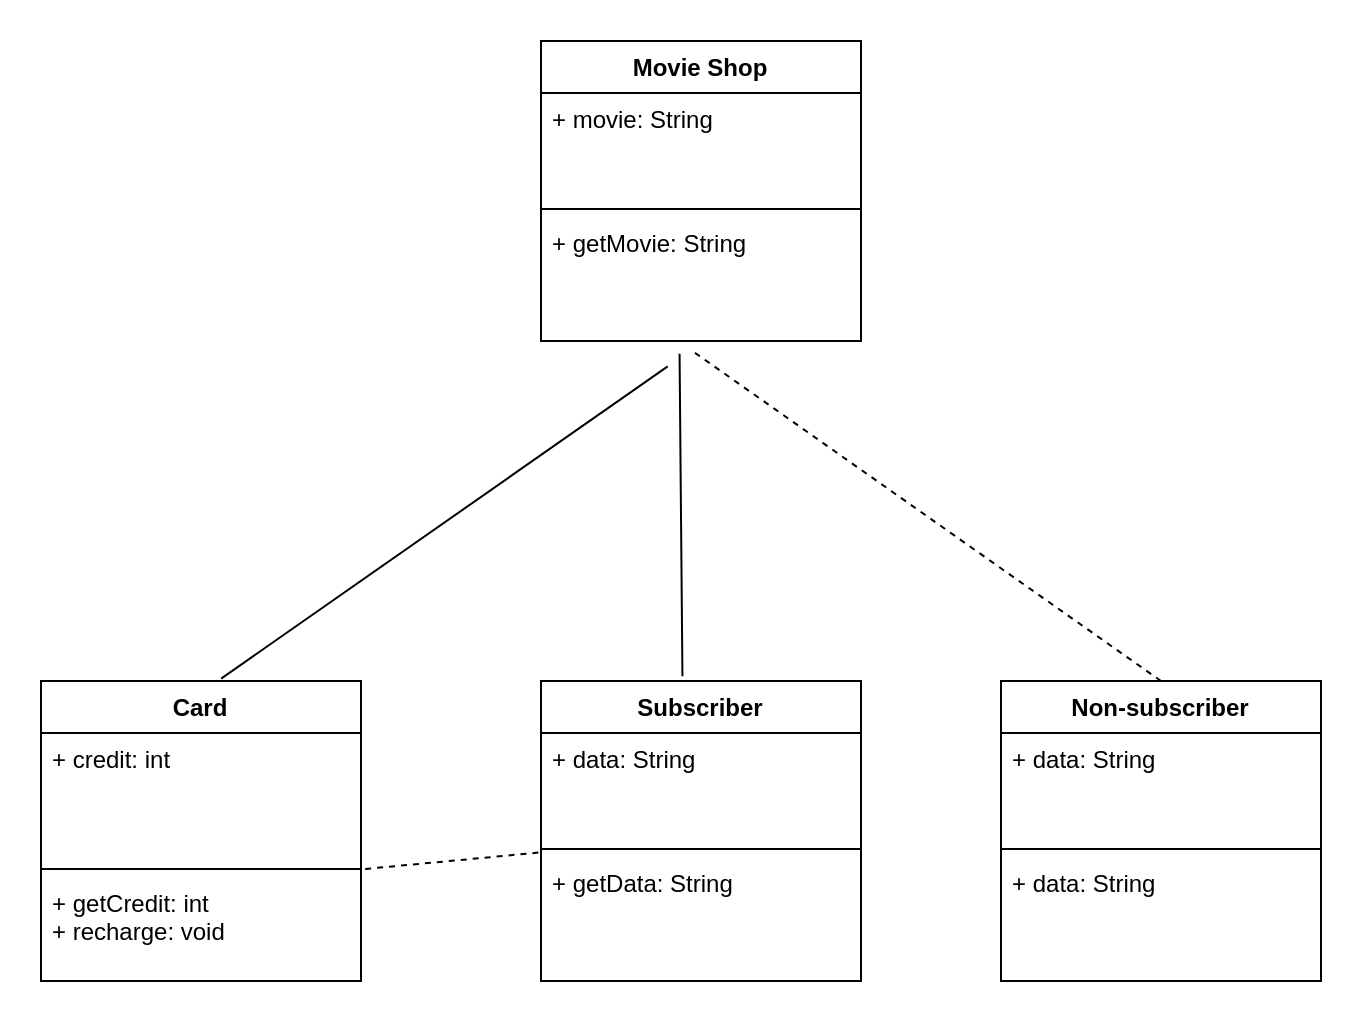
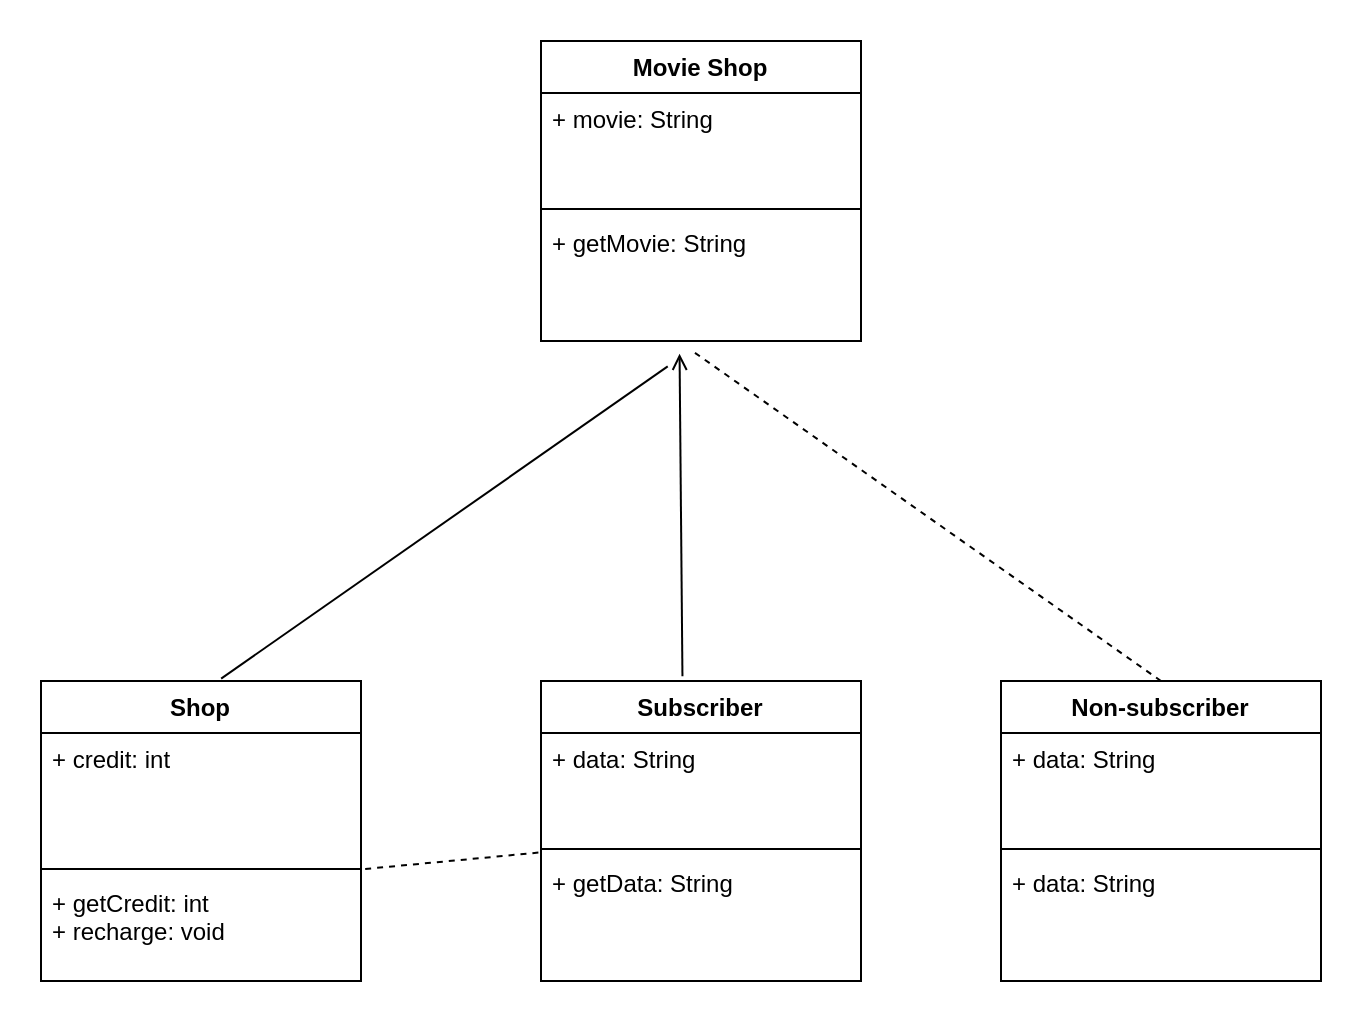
- <mxCell id="18" value="" style="endArrow=none;html=1;entryX=0.433;entryY=1.103;entryDx=0;entryDy=0;entryPerimeter=0;exitX=0.442;exitY=-0.016;exitDx=0;exitDy=0;exitPerimeter=0;" edge="1" parent="1" source="6" target="5"><mxGeometry width="50" height="50" relative="1" as="geometry"><mxPoint x="340" y="190" as="sourcePoint" /><mxPoint x="390" y="140" as="targetPoint" /></mxGeometry></mxCell>
+ <mxCell id="18" value="" style="endArrow=open;html=1;entryX=0.433;entryY=1.103;entryDx=0;entryDy=0;entryPerimeter=0;exitX=0.442;exitY=-0.016;exitDx=0;exitDy=0;exitPerimeter=0;" edge="1" parent="1" source="6" target="5"><mxGeometry width="50" height="50" relative="1" as="geometry"><mxPoint x="340" y="190" as="sourcePoint" /><mxPoint x="390" y="140" as="targetPoint" /></mxGeometry></mxCell>
- <mxCell id="14" value="Card" style="swimlane;fontStyle=1;align=center;verticalAlign=top;childLayout=stackLayout;horizontal=1;startSize=26;horizontalStack=0;resizeParent=1;resizeParentMax=0;resizeLast=0;collapsible=1;marginBottom=0;" parent="1" vertex="1"><mxGeometry x="20" y="340" width="160" height="150" as="geometry" /></mxCell>
+ <mxCell id="14" value="Shop" style="swimlane;fontStyle=1;align=center;verticalAlign=top;childLayout=stackLayout;horizontal=1;startSize=26;horizontalStack=0;resizeParent=1;resizeParentMax=0;resizeLast=0;collapsible=1;marginBottom=0;" parent="1" vertex="1"><mxGeometry x="20" y="340" width="160" height="150" as="geometry" /></mxCell>
